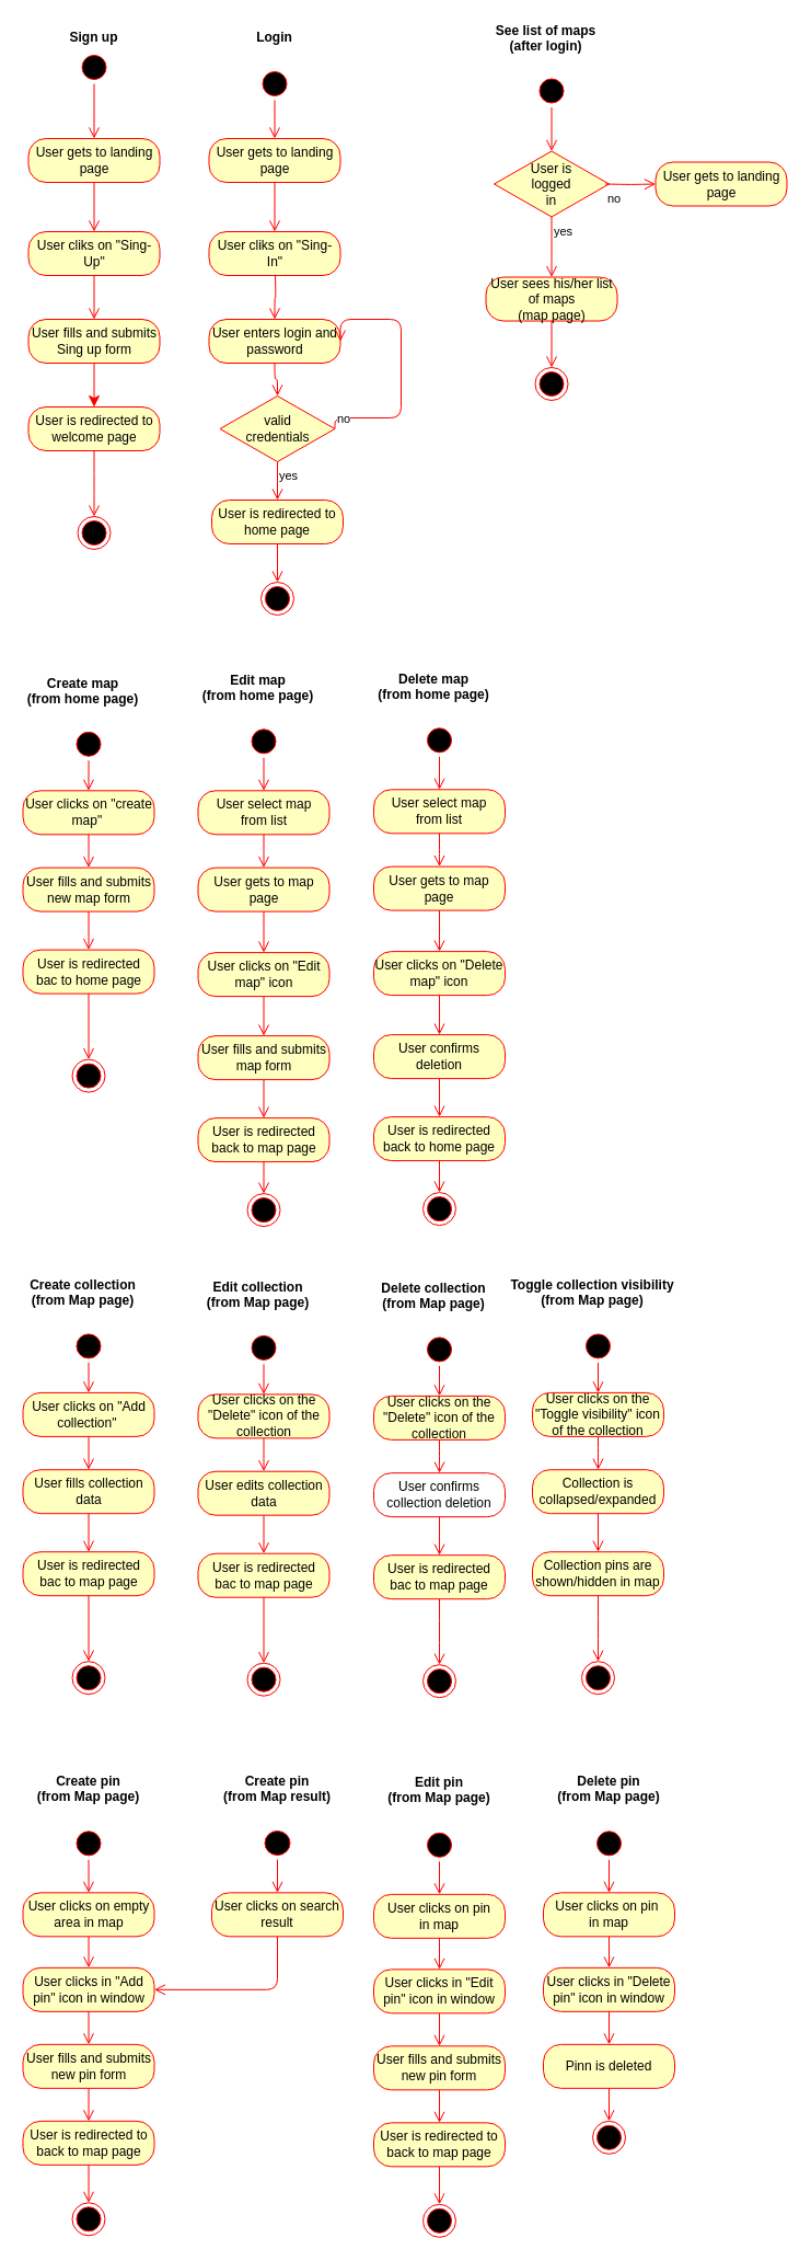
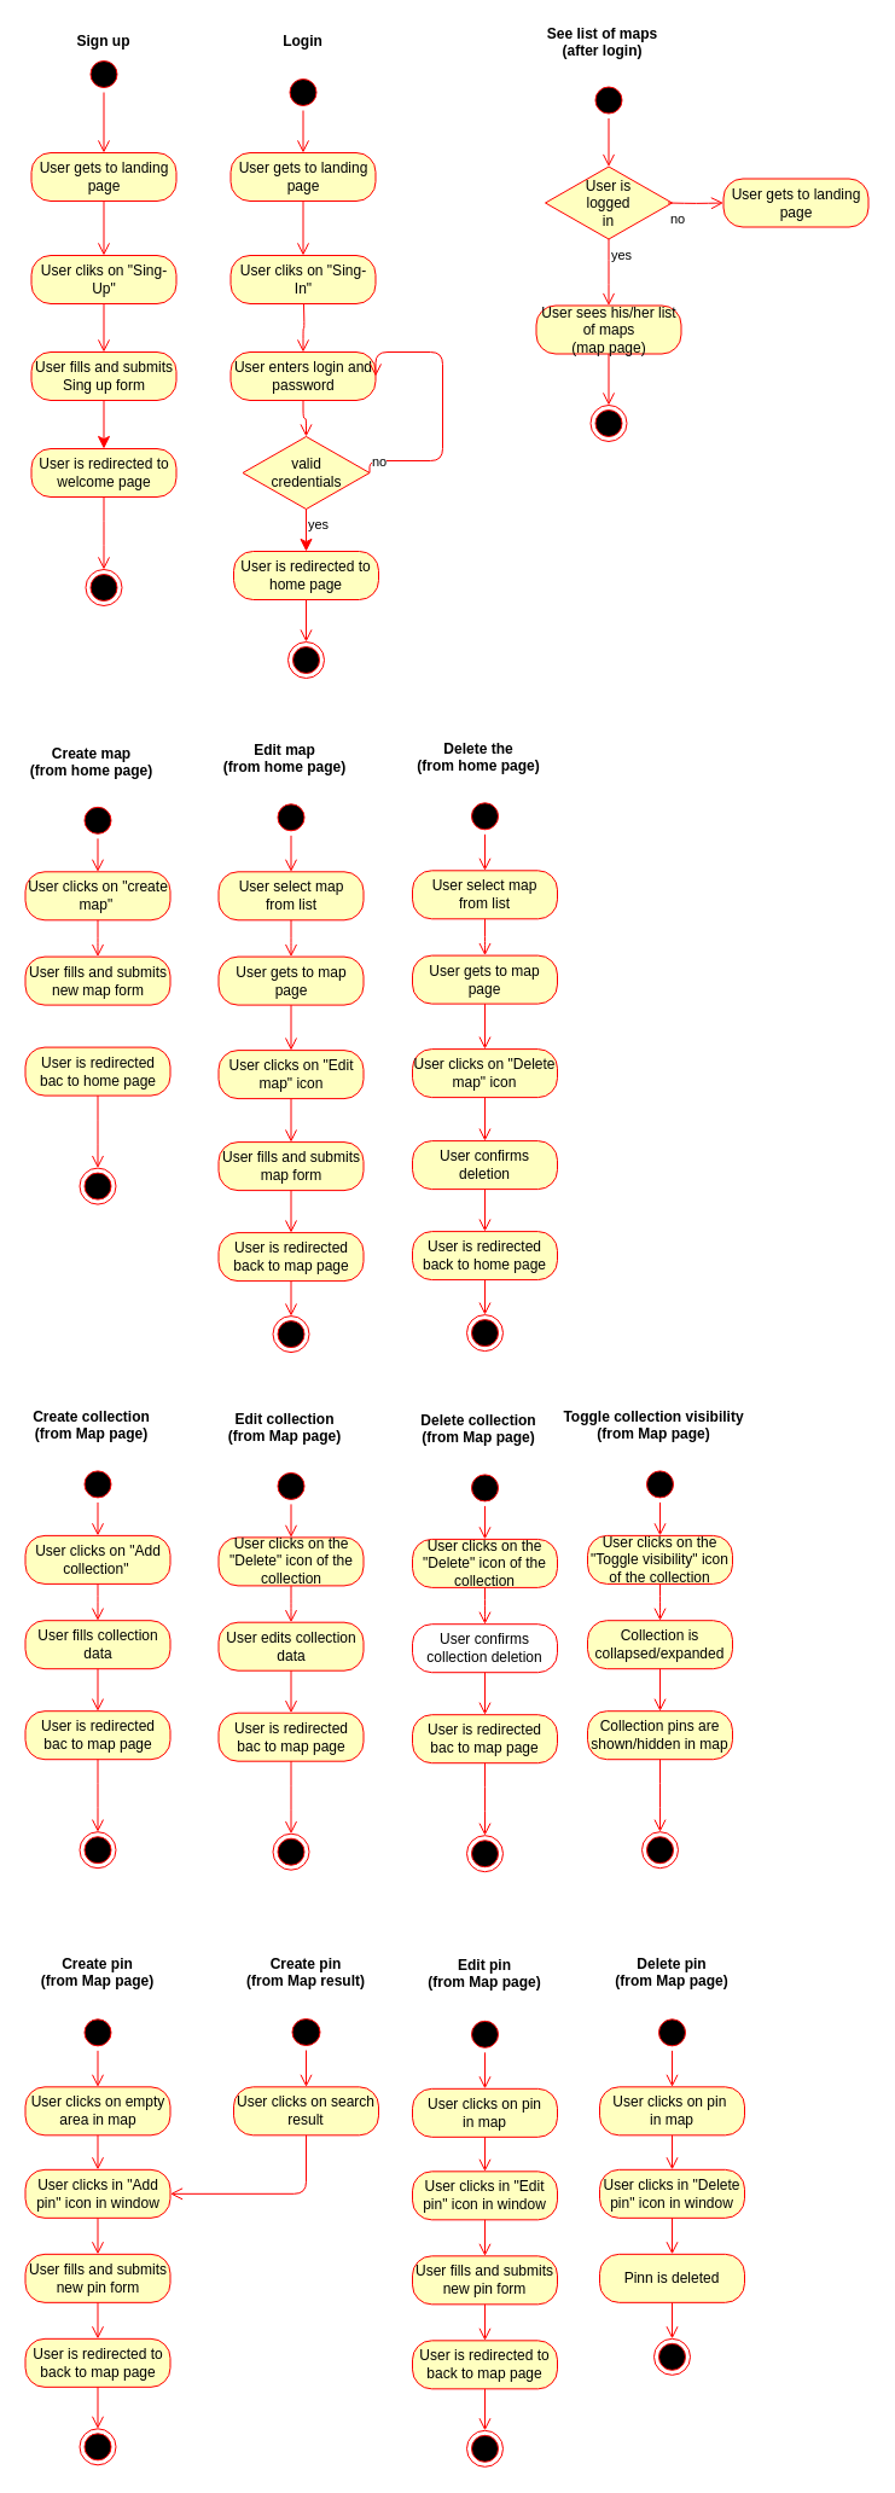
- <mxCell id="26" value="yes" style="edgeStyle=orthogonalEdgeStyle;html=1;align=left;verticalAlign=top;endArrow=open;endSize=8;strokeColor=#ff0000;" edge="1" source="24" parent="1" target="23"><mxGeometry x="-1" relative="1" as="geometry"><mxPoint x="250.5" y="441" as="targetPoint" /></mxGeometry></mxCell>
+ <mxCell id="26" value="yes" style="edgeStyle=orthogonalEdgeStyle;html=1;align=left;verticalAlign=top;endArrow=classic;endSize=8;strokeColor=#ff0000;" edge="1" source="24" parent="1" target="23"><mxGeometry x="-1" relative="1" as="geometry"><mxPoint x="250.5" y="441" as="targetPoint" /></mxGeometry></mxCell>
- <mxCell id="64" value="Delete map&#10;(from home page)&#10;" style="text;align=center;fontStyle=1;verticalAlign=middle;spacingLeft=3;spacingRight=3;strokeColor=none;rotatable=0;points=[[0,0.5],[1,0.5]];portConstraint=eastwest;" vertex="1" parent="1"><mxGeometry x="356" y="620.3" width="80" height="26" as="geometry" /></mxCell>
+ <mxCell id="64" value="Delete the&#10;(from home page)&#10;" style="text;align=center;fontStyle=1;verticalAlign=middle;spacingLeft=3;spacingRight=3;strokeColor=none;rotatable=0;points=[[0,0.5],[1,0.5]];portConstraint=eastwest;" vertex="1" parent="1"><mxGeometry x="356" y="620.3" width="80" height="26" as="geometry" /></mxCell>
- <mxCell id="42" value="" style="edgeStyle=orthogonalEdgeStyle;html=1;verticalAlign=bottom;endArrow=open;endSize=8;strokeColor=#ff0000;" edge="1" parent="1" source="41" target="43"><mxGeometry relative="1" as="geometry"><mxPoint x="85.5" y="891.6" as="targetPoint" /></mxGeometry></mxCell>
